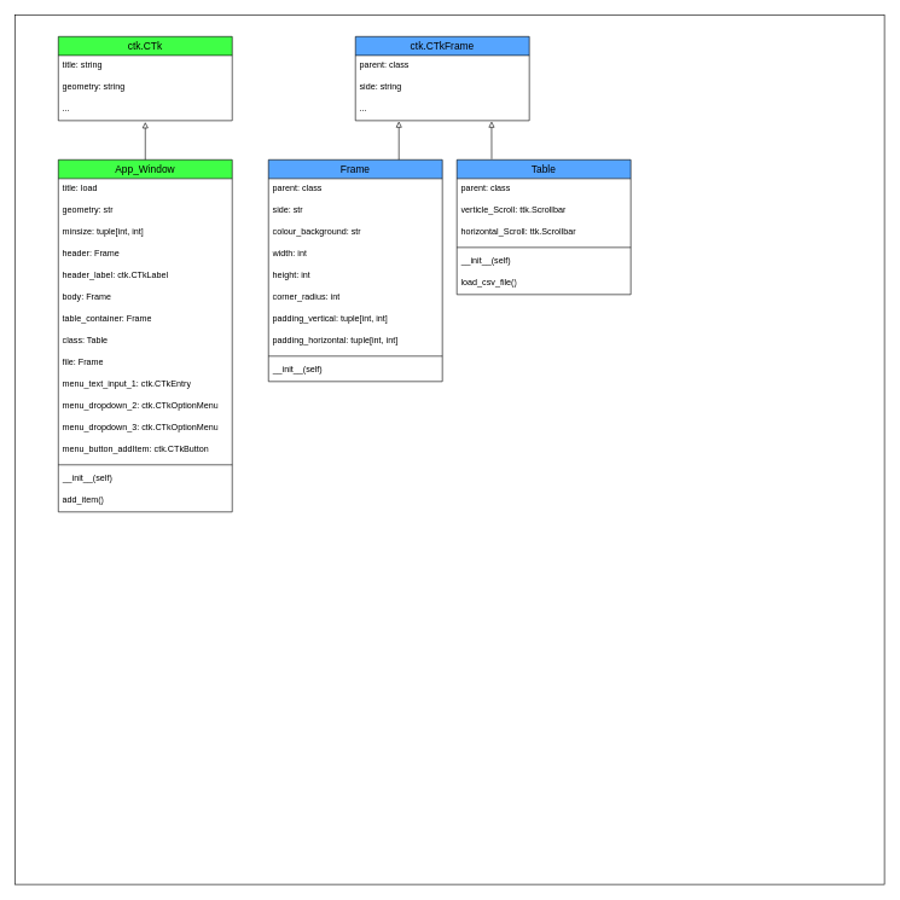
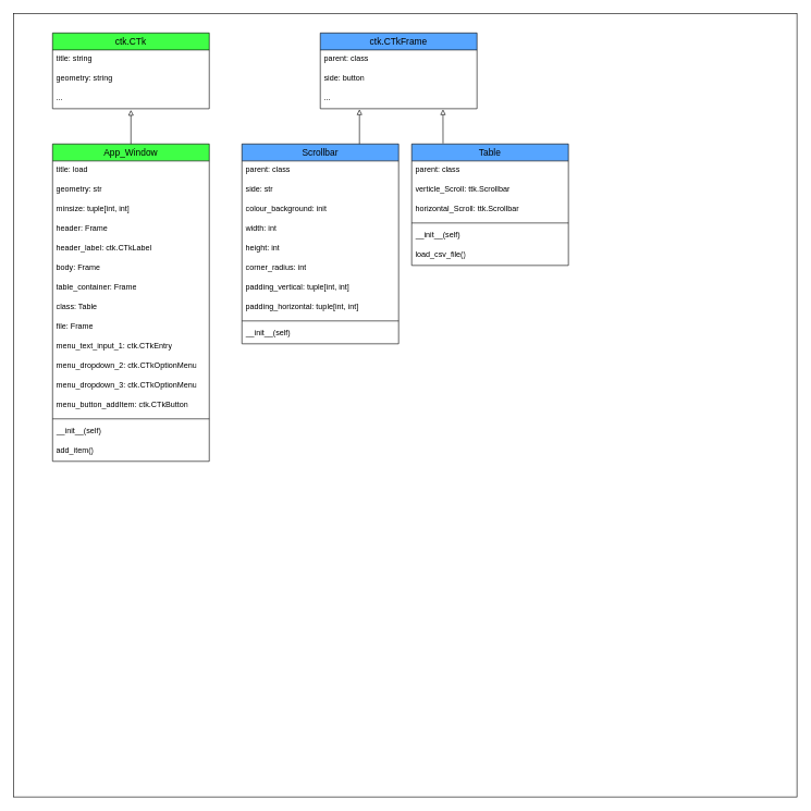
- <mxCell id="26" value="side: string" style="text;strokeColor=none;fillColor=none;spacingLeft=4;spacingRight=4;overflow=hidden;rotatable=0;points=[[0,0.5],[1,0.5]];portConstraint=eastwest;fontSize=12;whiteSpace=wrap;html=1;" vertex="1" parent="24"><mxGeometry y="56" width="240" height="30" as="geometry" /></mxCell>
+ <mxCell id="26" value="side: button" style="text;strokeColor=none;fillColor=none;spacingLeft=4;spacingRight=4;overflow=hidden;rotatable=0;points=[[0,0.5],[1,0.5]];portConstraint=eastwest;fontSize=12;whiteSpace=wrap;html=1;" vertex="1" parent="24"><mxGeometry y="56" width="240" height="30" as="geometry" /></mxCell>
- <mxCell id="28" value="Frame" style="swimlane;fontStyle=0;childLayout=stackLayout;horizontal=1;startSize=26;horizontalStack=0;resizeParent=1;resizeParentMax=0;resizeLast=0;collapsible=1;marginBottom=0;align=center;fontSize=14;fillColor=#56A5FF;" vertex="1" parent="1"><mxGeometry x="370" y="220" width="240" height="306" as="geometry" /></mxCell>
+ <mxCell id="28" value="Scrollbar" style="swimlane;fontStyle=0;childLayout=stackLayout;horizontal=1;startSize=26;horizontalStack=0;resizeParent=1;resizeParentMax=0;resizeLast=0;collapsible=1;marginBottom=0;align=center;fontSize=14;fillColor=#56A5FF;" vertex="1" parent="1"><mxGeometry x="370" y="220" width="240" height="306" as="geometry" /></mxCell>
- <mxCell id="31" value="colour_background: str" style="text;strokeColor=none;fillColor=none;spacingLeft=4;spacingRight=4;overflow=hidden;rotatable=0;points=[[0,0.5],[1,0.5]];portConstraint=eastwest;fontSize=12;whiteSpace=wrap;html=1;" vertex="1" parent="28"><mxGeometry y="86" width="240" height="30" as="geometry" /></mxCell>
+ <mxCell id="31" value="colour_background: init" style="text;strokeColor=none;fillColor=none;spacingLeft=4;spacingRight=4;overflow=hidden;rotatable=0;points=[[0,0.5],[1,0.5]];portConstraint=eastwest;fontSize=12;whiteSpace=wrap;html=1;" vertex="1" parent="28"><mxGeometry y="86" width="240" height="30" as="geometry" /></mxCell>
